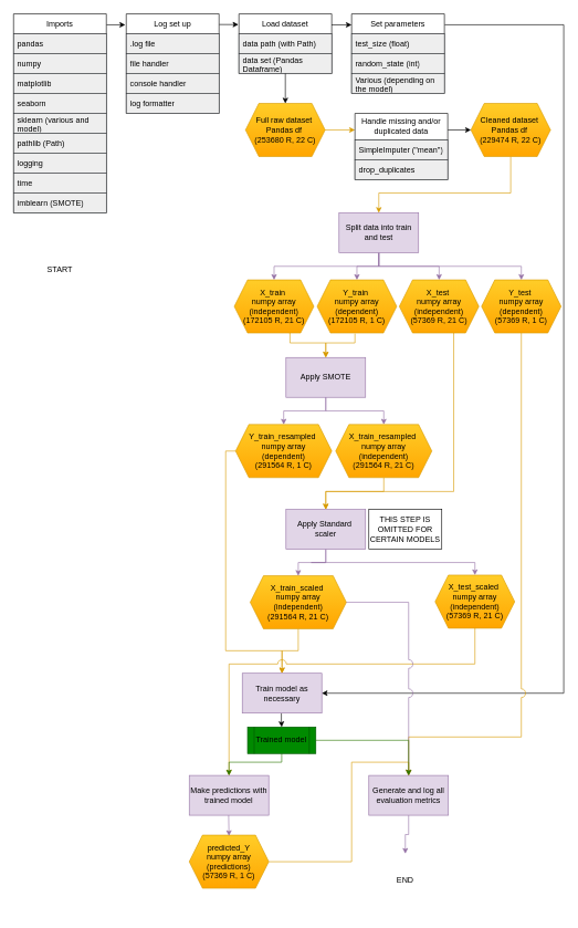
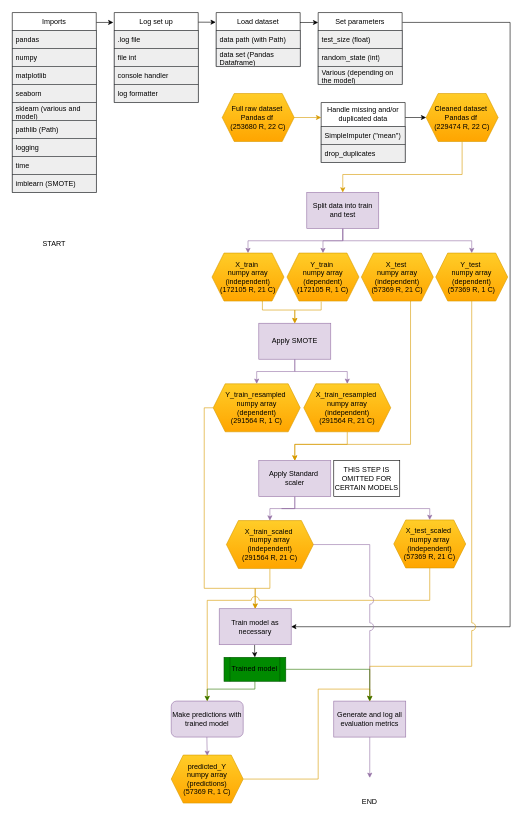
- <mxCell id="27" value="file handler" style="text;strokeColor=#36393d;fillColor=#eeeeee;align=left;verticalAlign=middle;spacingLeft=4;spacingRight=4;overflow=hidden;points=[[0,0.5],[1,0.5]];portConstraint=eastwest;rotatable=0;whiteSpace=wrap;html=1;fontColor=#000000;" parent="25" vertex="1"><mxGeometry y="60" width="140" height="30" as="geometry" /></mxCell>
+ <mxCell id="27" value="file int" style="text;strokeColor=#36393d;fillColor=#eeeeee;align=left;verticalAlign=middle;spacingLeft=4;spacingRight=4;overflow=hidden;points=[[0,0.5],[1,0.5]];portConstraint=eastwest;rotatable=0;whiteSpace=wrap;html=1;fontColor=#000000;" parent="25" vertex="1"><mxGeometry y="60" width="140" height="30" as="geometry" /></mxCell>
- <mxCell id="41" style="edgeStyle=orthogonalEdgeStyle;rounded=0;orthogonalLoop=1;jettySize=auto;html=1;exitX=0.5;exitY=1;exitDx=0;exitDy=0;strokeColor=light-dark(#000000,#FFFFFF);" parent="1" source="30" target="40" edge="1"><mxGeometry relative="1" as="geometry" /></mxCell>
- <mxCell id="3" style="edgeStyle=orthogonalEdgeStyle;rounded=0;orthogonalLoop=1;jettySize=auto;html=1;entryX=0.5;entryY=0;entryDx=0;entryDy=0;fillColor=#e1d5e7;strokeColor=#9673a6;fontColor=#000000;" parent="1" source="6" target="55" edge="1"><mxGeometry relative="1" as="geometry" /></mxCell>
- <mxCell id="70" value="Make predictions with trained model" style="rounded=0;whiteSpace=wrap;html=1;fillColor=#e1d5e7;strokeColor=#9673a6;fontColor=#000000;" parent="1" vertex="1"><mxGeometry x="285" y="1168" width="120" height="60" as="geometry" /></mxCell>
+ <mxCell id="70" value="Make predictions with trained model" style="whiteSpace=wrap;html=1;fillColor=#e1d5e7;strokeColor=#9673a6;fontColor=#000000;rounded=1;" parent="1" vertex="1"><mxGeometry x="285" y="1168" width="120" height="60" as="geometry" /></mxCell>
- <mxCell id="74" value="END" style="ellipse;whiteSpace=wrap;html=1;aspect=fixed;fillColor=light-dark(#FFFFFF,#FF6666);strokeColor=none;fontColor=#000000;" parent="1" vertex="1"><mxGeometry x="571" y="1286" width="80" height="80" as="geometry" /></mxCell>
+ <mxCell id="74" value="END" style="ellipse;whiteSpace=wrap;html=1;aspect=fixed;fillColor=light-dark(#FFFFFF,#FF6666);strokeColor=none;fontColor=#000000;" parent="1" vertex="1"><mxGeometry x="576" y="1296" width="80" height="80" as="geometry" /></mxCell>
